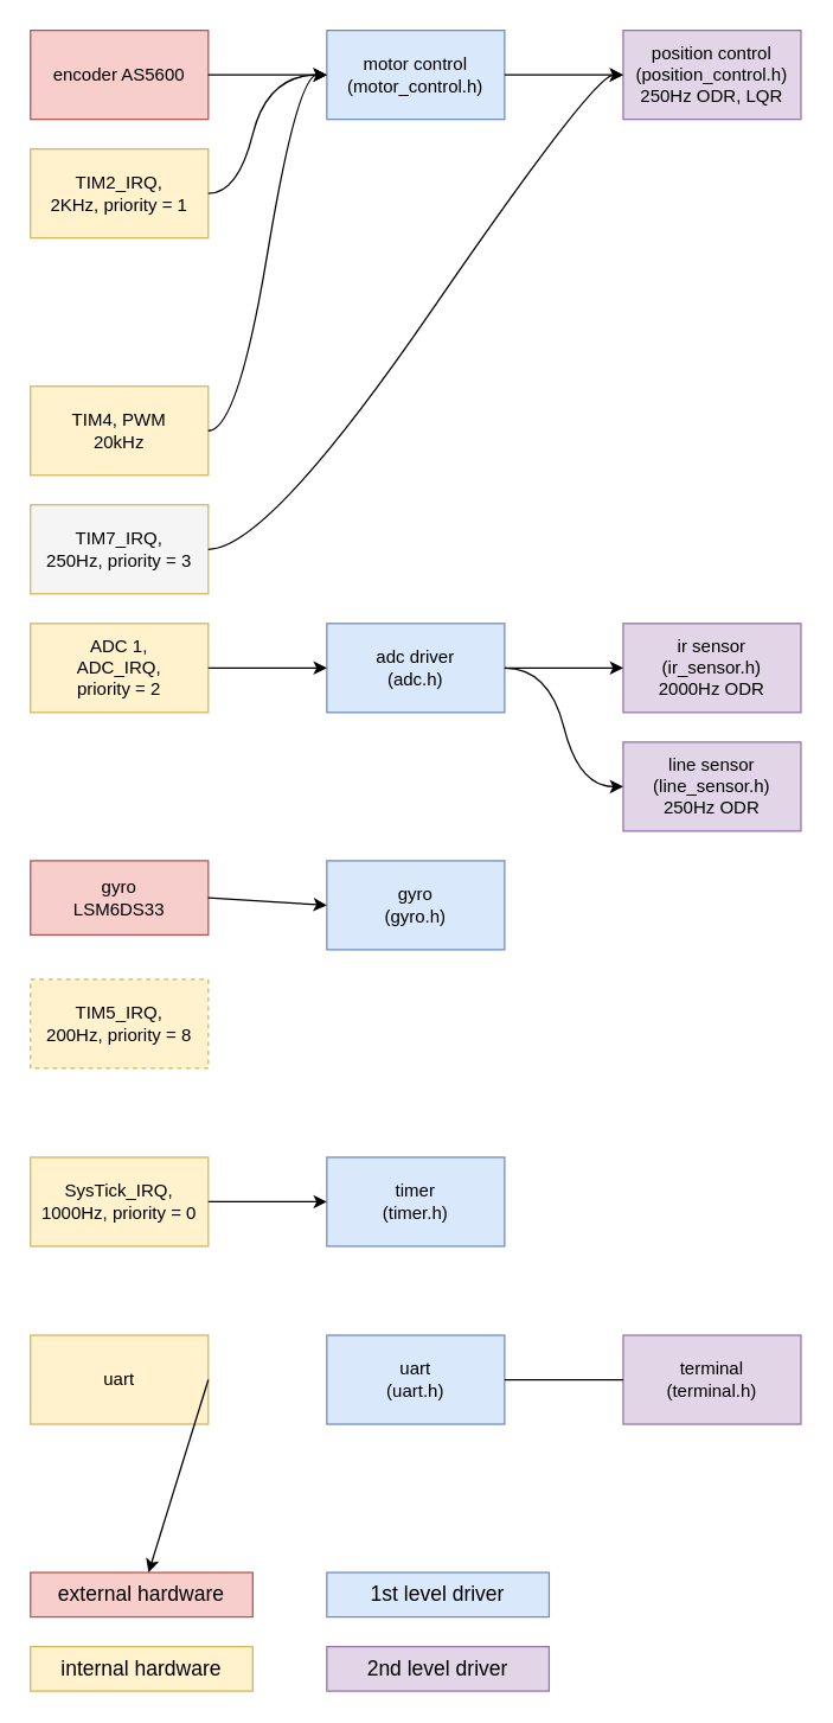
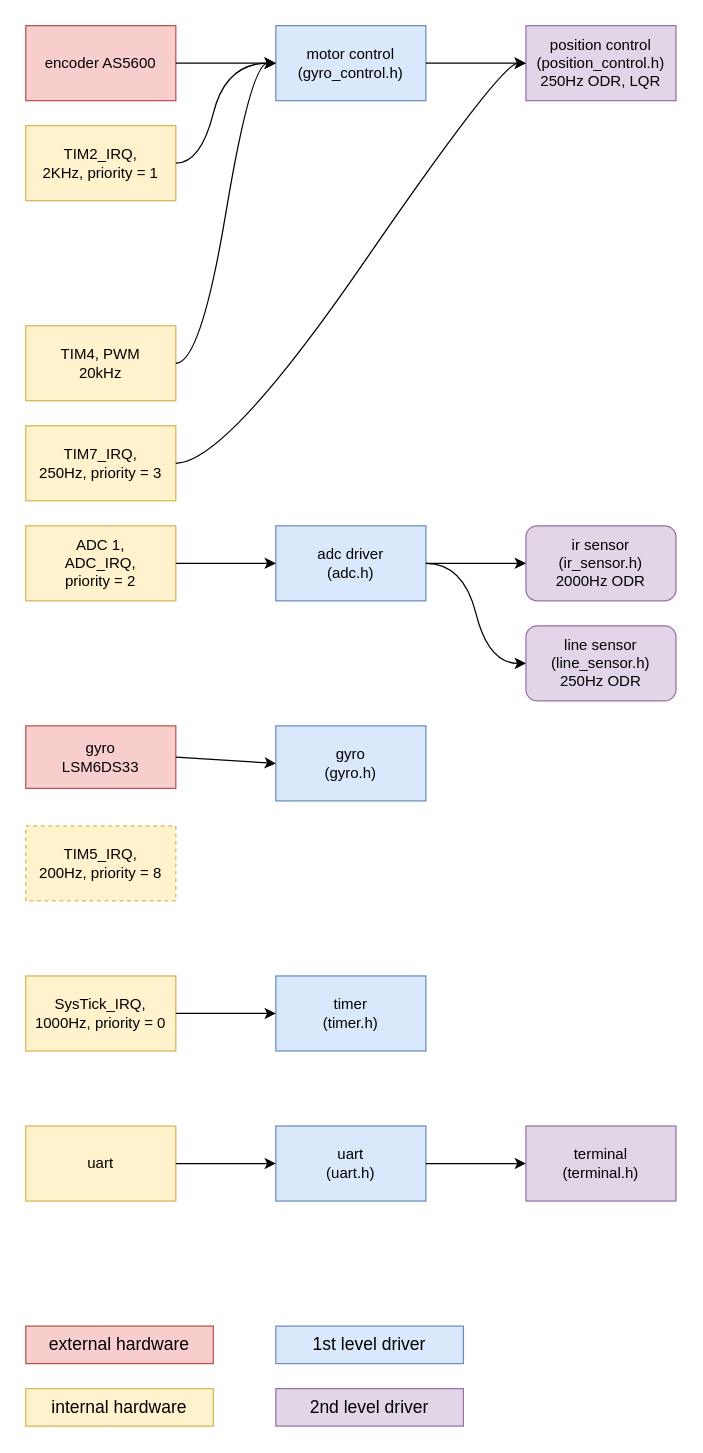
- <mxCell id="2" value="motor control&lt;br&gt;(motor_control.h)" style="rounded=0;whiteSpace=wrap;html=1;fillColor=#dae8fc;strokeColor=#6c8ebf;" parent="1" vertex="1"><mxGeometry x="220" y="20" width="120" height="60" as="geometry" /></mxCell>
+ <mxCell id="2" value="motor control&lt;br&gt;(gyro_control.h)" style="rounded=0;whiteSpace=wrap;html=1;fillColor=#dae8fc;strokeColor=#6c8ebf;" parent="1" vertex="1"><mxGeometry x="220" y="20" width="120" height="60" as="geometry" /></mxCell>
- <mxCell id="33" value="TIM7_IRQ,&lt;br style=&quot;border-color: var(--border-color);&quot;&gt;250Hz, priority = 3" style="rounded=0;whiteSpace=wrap;html=1;fillColor=#f5f5f5;strokeColor=#d6b656;" parent="1" vertex="1"><mxGeometry x="20" y="340" width="120" height="60" as="geometry" /></mxCell>
+ <mxCell id="33" value="TIM7_IRQ,&lt;br style=&quot;border-color: var(--border-color);&quot;&gt;250Hz, priority = 3" style="rounded=0;whiteSpace=wrap;html=1;fillColor=#fff2cc;strokeColor=#d6b656;" parent="1" vertex="1"><mxGeometry x="20" y="340" width="120" height="60" as="geometry" /></mxCell>
- <mxCell id="10" value="ir sensor&lt;br&gt;(ir_sensor.h)&lt;br&gt;2000Hz ODR" style="rounded=0;whiteSpace=wrap;html=1;fillColor=#e1d5e7;strokeColor=#9673a6;" parent="1" vertex="1"><mxGeometry x="420" y="420" width="120" height="60" as="geometry" /></mxCell>
+ <mxCell id="10" value="ir sensor&lt;br&gt;(ir_sensor.h)&lt;br&gt;2000Hz ODR" style="whiteSpace=wrap;html=1;fillColor=#e1d5e7;strokeColor=#9673a6;rounded=1;" parent="1" vertex="1"><mxGeometry x="420" y="420" width="120" height="60" as="geometry" /></mxCell>
- <mxCell id="11" value="line sensor&lt;br&gt;(line_sensor.h)&lt;br&gt;250Hz ODR" style="rounded=0;whiteSpace=wrap;html=1;fillColor=#e1d5e7;strokeColor=#9673a6;" parent="1" vertex="1"><mxGeometry x="420" y="500" width="120" height="60" as="geometry" /></mxCell>
+ <mxCell id="11" value="line sensor&lt;br&gt;(line_sensor.h)&lt;br&gt;250Hz ODR" style="whiteSpace=wrap;html=1;fillColor=#e1d5e7;strokeColor=#9673a6;rounded=1;" parent="1" vertex="1"><mxGeometry x="420" y="500" width="120" height="60" as="geometry" /></mxCell>
- <mxCell id="31" value="" style="endArrow=none;html=1;rounded=0;entryX=0;entryY=0.5;entryDx=0;entryDy=0;exitX=1;exitY=0.5;exitDx=0;exitDy=0;" parent="1" source="28" target="30" edge="1"><mxGeometry width="50" height="50" relative="1" as="geometry"><mxPoint x="290" y="1050" as="sourcePoint" /><mxPoint x="340" y="1000" as="targetPoint" /></mxGeometry></mxCell>
+ <mxCell id="31" value="" style="endArrow=classic;html=1;rounded=0;entryX=0;entryY=0.5;entryDx=0;entryDy=0;exitX=1;exitY=0.5;exitDx=0;exitDy=0;" parent="1" source="28" target="30" edge="1"><mxGeometry width="50" height="50" relative="1" as="geometry"><mxPoint x="290" y="1050" as="sourcePoint" /><mxPoint x="340" y="1000" as="targetPoint" /></mxGeometry></mxCell>
- <mxCell id="29" value="" style="endArrow=classic;html=1;rounded=0;exitX=1;exitY=0.5;exitDx=0;exitDy=0;" parent="1" source="27" target="20" edge="1"><mxGeometry width="50" height="50" relative="1" as="geometry"><mxPoint x="140" y="1060" as="sourcePoint" /><mxPoint x="190" y="1010" as="targetPoint" /></mxGeometry></mxCell>
+ <mxCell id="29" value="" style="endArrow=classic;html=1;rounded=0;entryX=0;entryY=0.5;entryDx=0;entryDy=0;exitX=1;exitY=0.5;exitDx=0;exitDy=0;" parent="1" source="27" target="28" edge="1"><mxGeometry width="50" height="50" relative="1" as="geometry"><mxPoint x="140" y="1060" as="sourcePoint" /><mxPoint x="190" y="1010" as="targetPoint" /></mxGeometry></mxCell>
